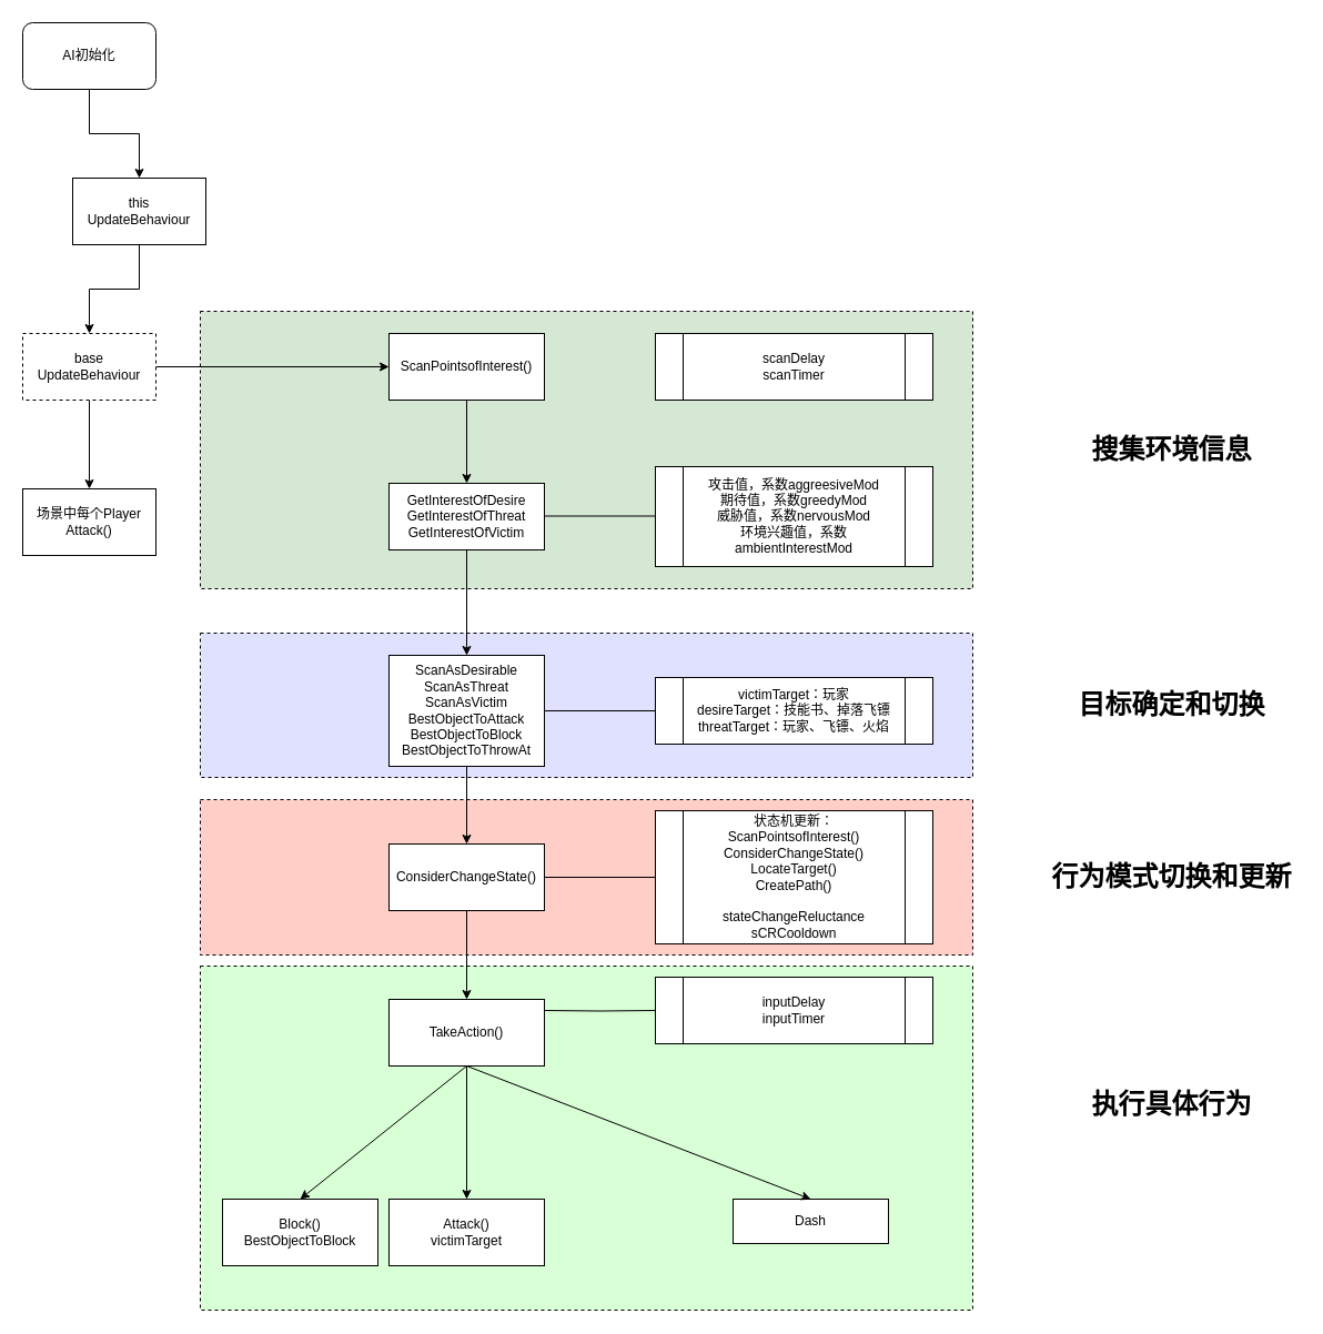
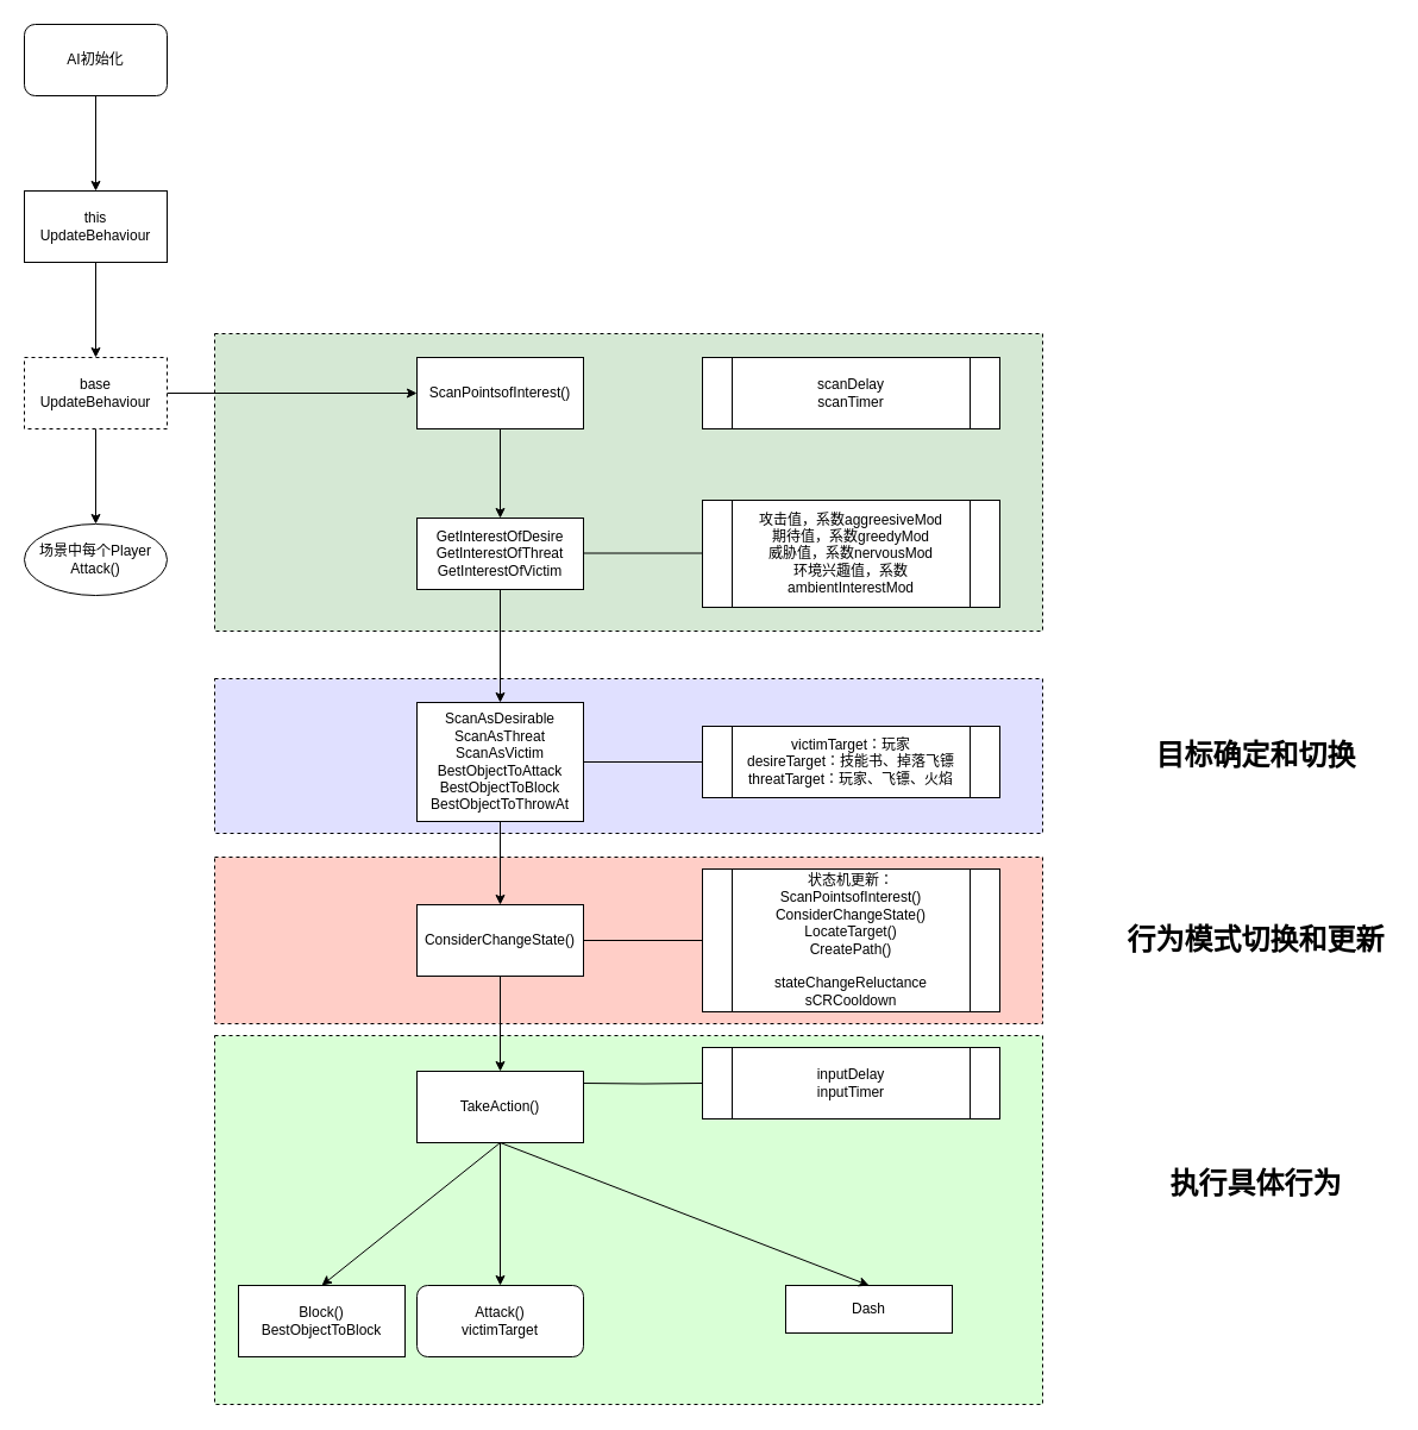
- <mxCell id="9" value="this&lt;br&gt;UpdateBehaviour" style="rounded=0;whiteSpace=wrap;html=1;" parent="1" vertex="1"><mxGeometry x="65" y="160" width="120" height="60" as="geometry" /></mxCell>
+ <mxCell id="9" value="this&lt;br&gt;UpdateBehaviour" style="rounded=0;whiteSpace=wrap;html=1;" parent="1" vertex="1"><mxGeometry x="20" y="160" width="120" height="60" as="geometry" /></mxCell>
- <mxCell id="32" value="搜集环境信息" style="text;strokeColor=none;fillColor=none;html=1;fontSize=24;fontStyle=1;verticalAlign=middle;align=center;" parent="1" vertex="1"><mxGeometry x="940" y="385" width="230" height="40" as="geometry" /></mxCell>
- <mxCell id="13" value="场景中每个Player&lt;br&gt;Attack()" style="whiteSpace=wrap;html=1;rounded=0;" parent="1" vertex="1"><mxGeometry x="20" y="440" width="120" height="60" as="geometry" /></mxCell>
+ <mxCell id="13" value="场景中每个Player&lt;br&gt;Attack()" style="ellipse;whiteSpace=wrap;html=1;" parent="1" vertex="1"><mxGeometry x="20" y="440" width="120" height="60" as="geometry" /></mxCell>
- <mxCell id="38" value="Attack()&lt;br&gt;victimTarget" style="whiteSpace=wrap;html=1;rounded=0;" vertex="1" parent="1"><mxGeometry x="350" y="1080" width="140" height="60" as="geometry" /></mxCell>
+ <mxCell id="38" value="Attack()&lt;br&gt;victimTarget" style="whiteSpace=wrap;html=1;rounded=1;" vertex="1" parent="1"><mxGeometry x="350" y="1080" width="140" height="60" as="geometry" /></mxCell>
